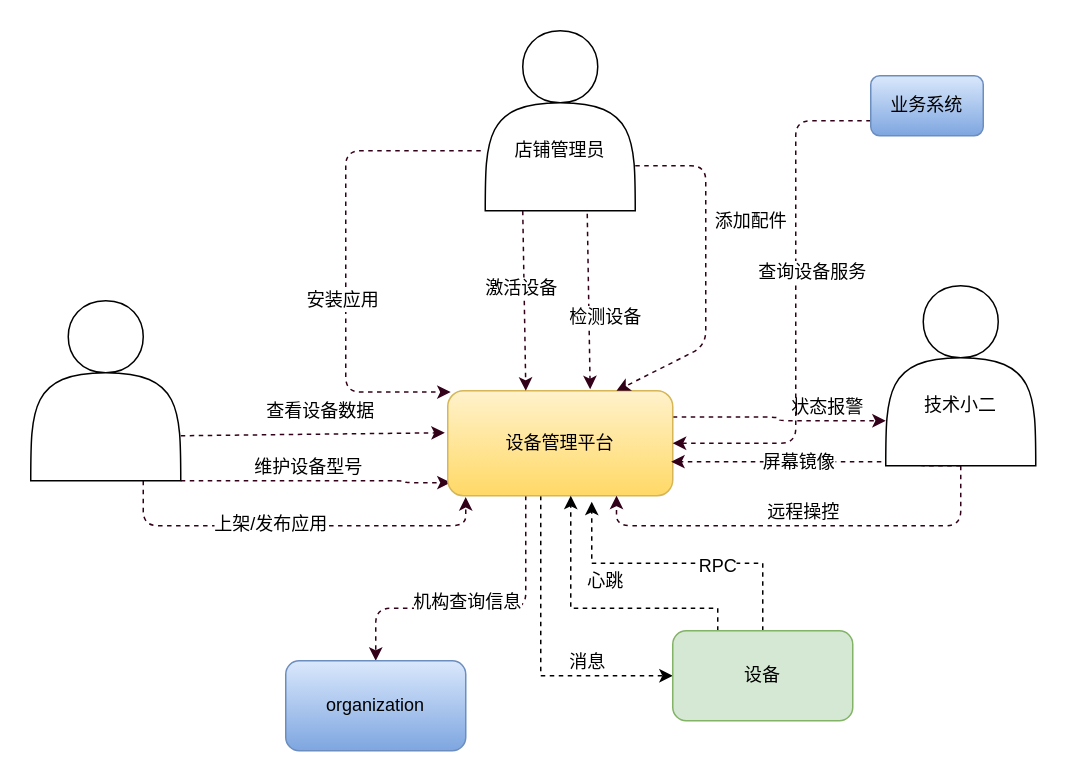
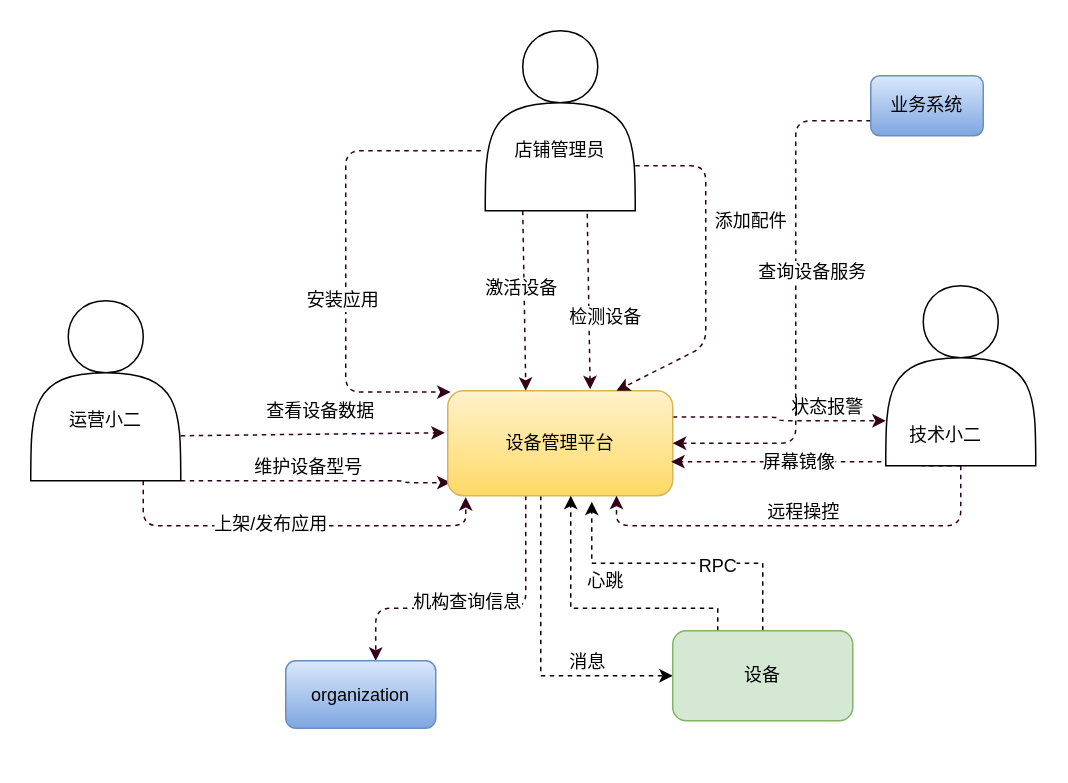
- <mxCell id="24" value="技术小二" style="text;html=1;strokeColor=none;fillColor=none;align=center;verticalAlign=middle;whiteSpace=wrap;rounded=0;" vertex="1" parent="1"><mxGeometry x="605" y="260" width="70" height="20" as="geometry" /></mxCell>
+ <mxCell id="24" value="技术小二" style="text;html=1;strokeColor=none;fillColor=none;align=center;verticalAlign=middle;whiteSpace=wrap;rounded=0;" vertex="1" parent="1"><mxGeometry x="595" y="280" width="70" height="20" as="geometry" /></mxCell>
+ <mxCell id="8" value="运营小二" style="text;html=1;strokeColor=none;fillColor=none;align=center;verticalAlign=middle;whiteSpace=wrap;rounded=0;" vertex="1" parent="1"><mxGeometry x="45" y="270" width="50" height="20" as="geometry" /></mxCell>
- <mxCell id="33" value="&lt;span&gt;organization&lt;/span&gt;" style="rounded=1;whiteSpace=wrap;html=1;gradientColor=#7ea6e0;fillColor=#dae8fc;strokeColor=#6c8ebf;" vertex="1" parent="1"><mxGeometry x="190" y="440" width="120" height="60" as="geometry" /></mxCell>
+ <mxCell id="33" value="&lt;span&gt;organization&lt;/span&gt;" style="rounded=1;whiteSpace=wrap;html=1;gradientColor=#7ea6e0;fillColor=#dae8fc;strokeColor=#6c8ebf;" vertex="1" parent="1"><mxGeometry x="190" y="440" width="100" height="45" as="geometry" /></mxCell>
